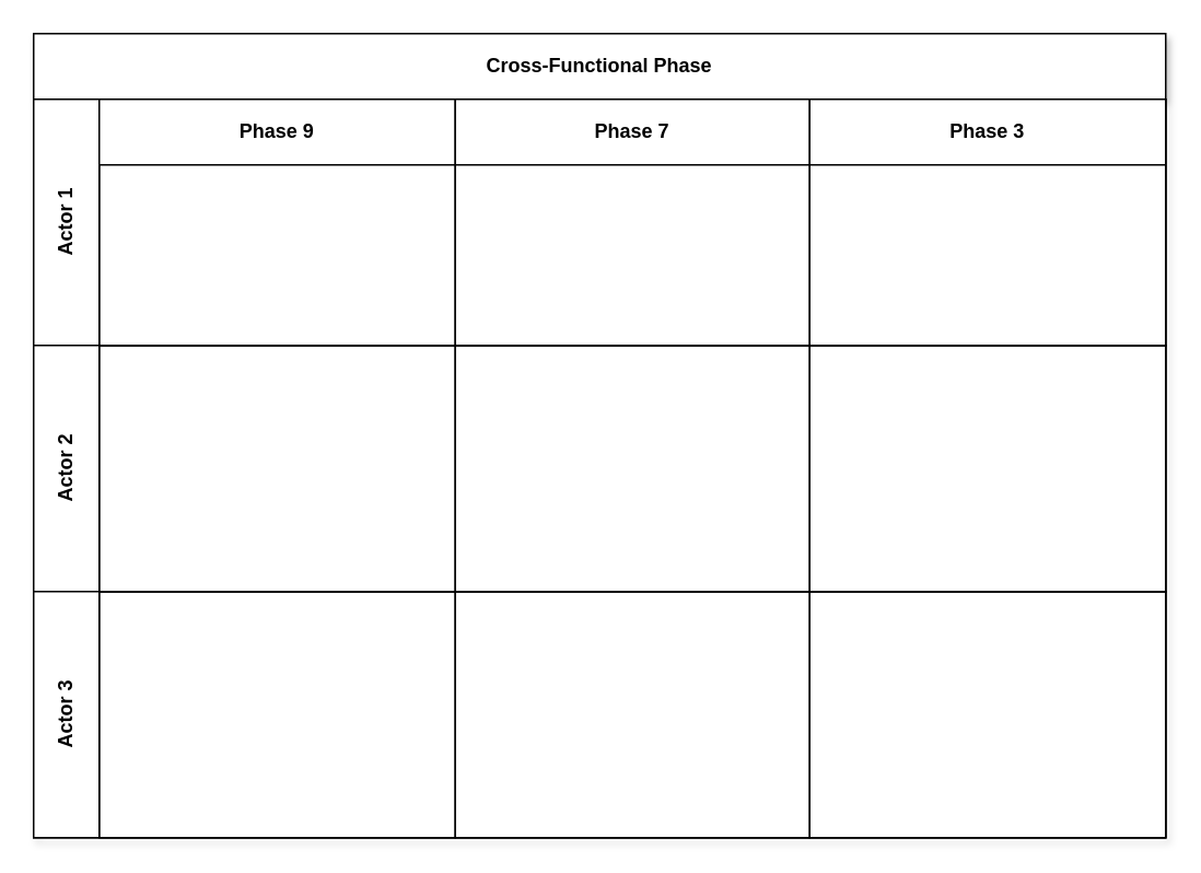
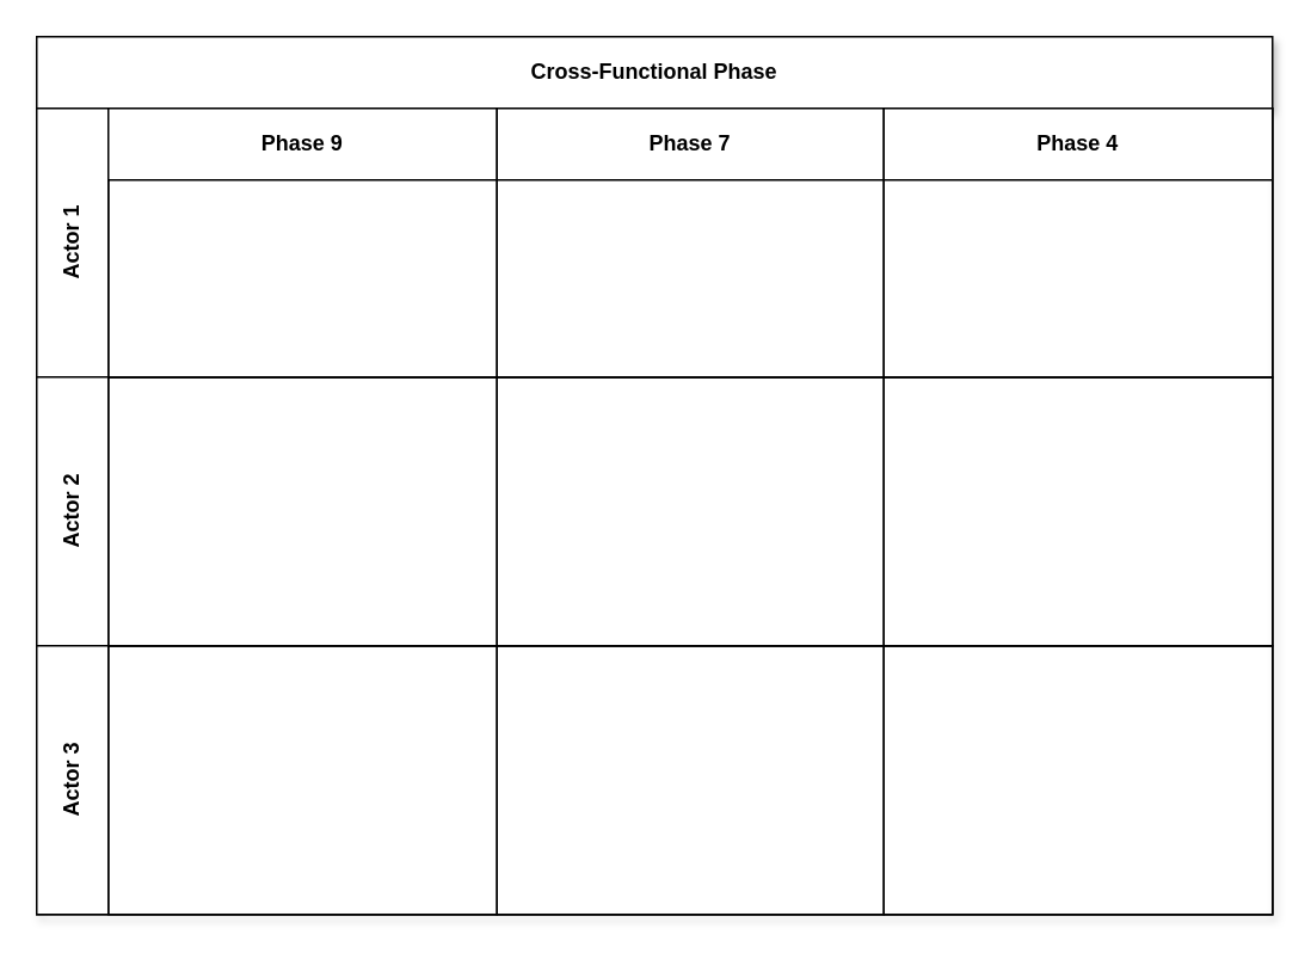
- <mxCell id="6" value="Phase 3" style="swimlane;connectable=0;startSize=40;html=1;whiteSpace=wrap;collapsible=0;recursiveResize=0;expand=0;pointerEvents=0;" vertex="1" parent="3"><mxGeometry x="473" width="217" height="150" as="geometry" /></mxCell>
+ <mxCell id="6" value="Phase 4" style="swimlane;connectable=0;startSize=40;html=1;whiteSpace=wrap;collapsible=0;recursiveResize=0;expand=0;pointerEvents=0;" vertex="1" parent="3"><mxGeometry x="473" width="217" height="150" as="geometry" /></mxCell>
